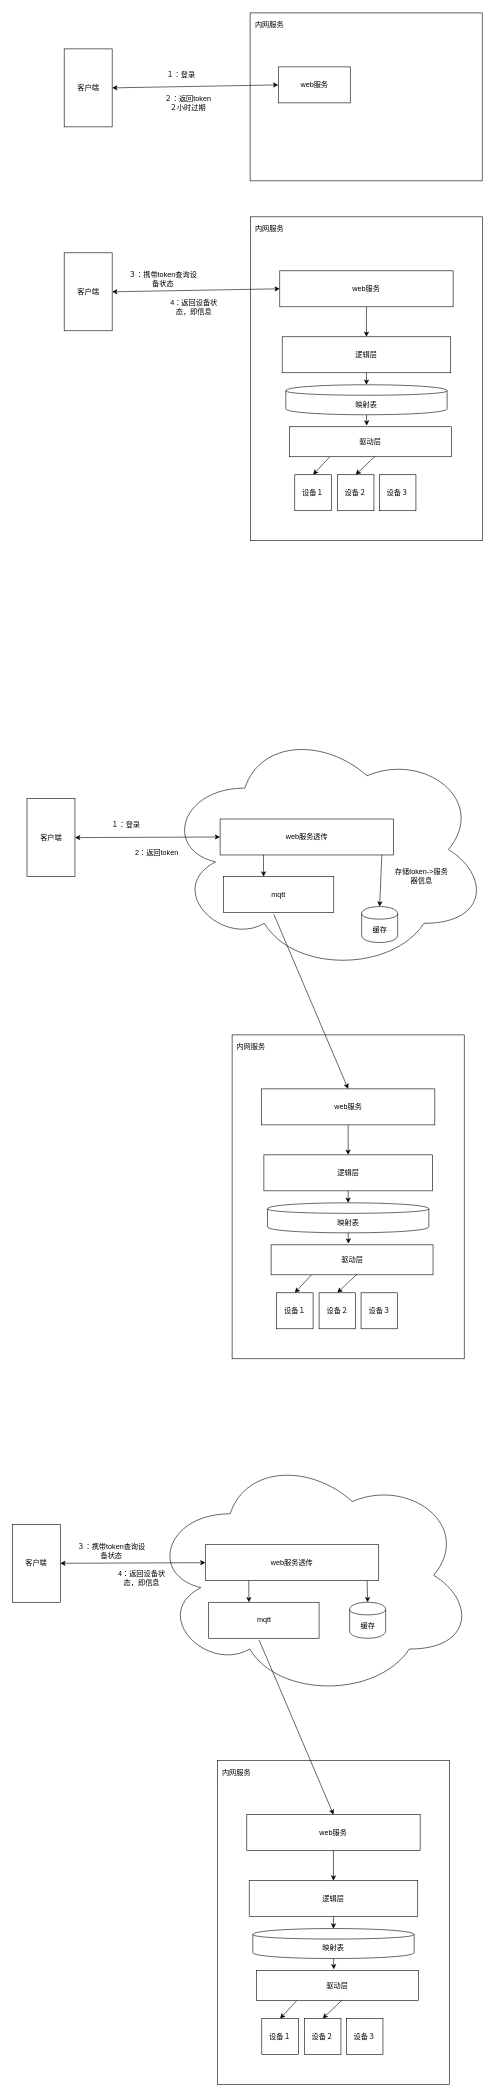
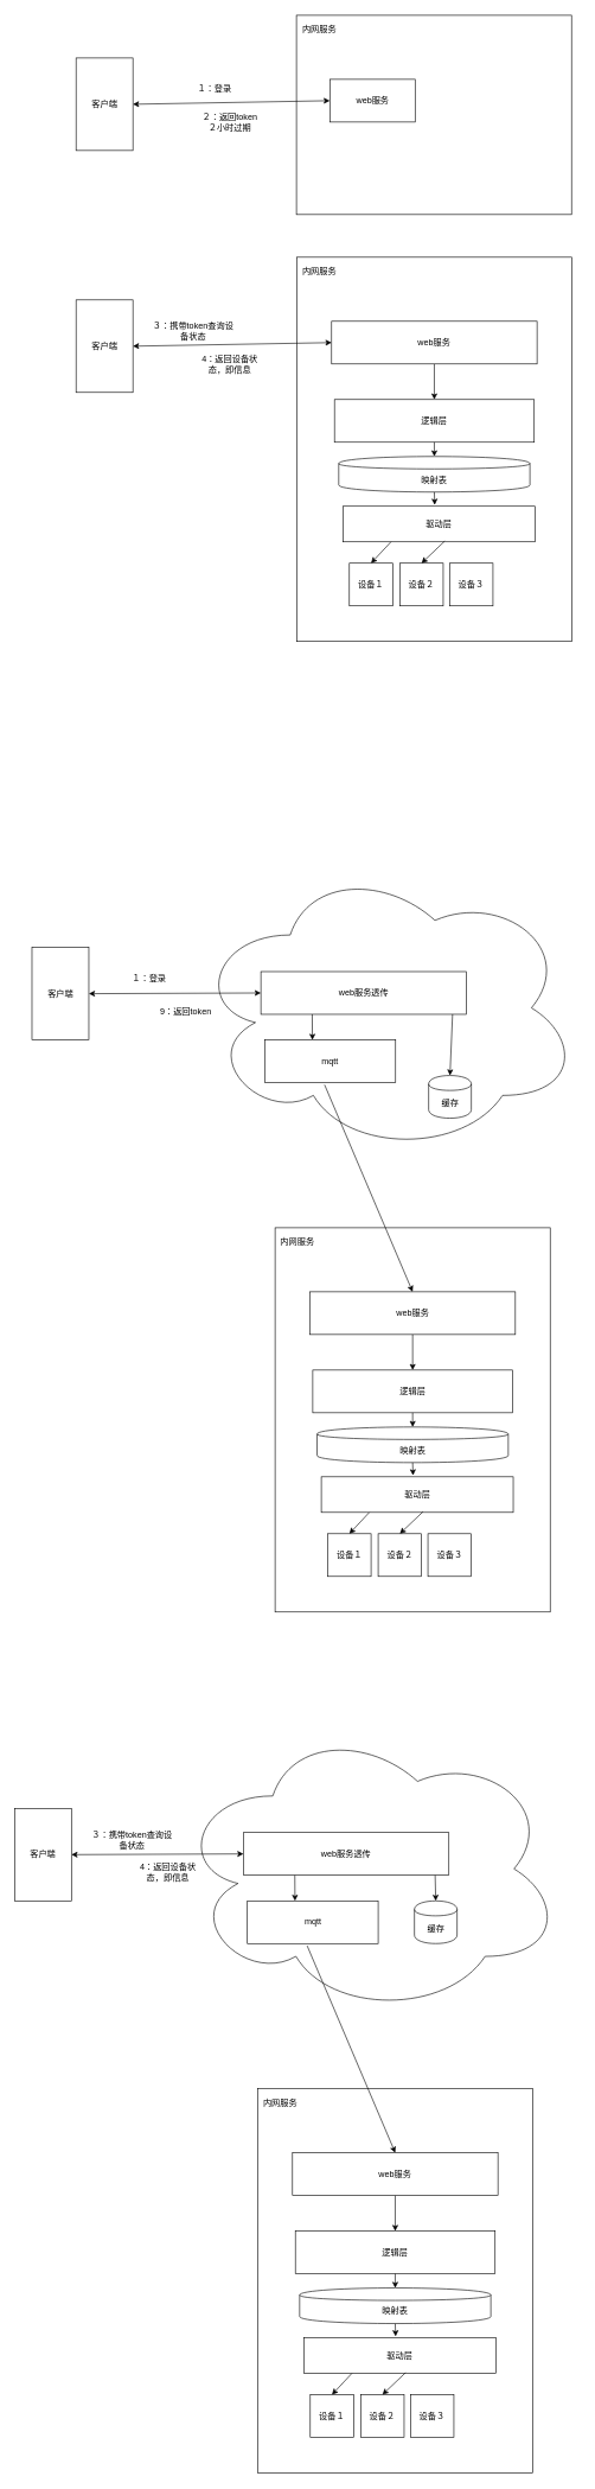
- <mxCell id="8" value="２：返回token２小时过期" style="text;html=1;strokeColor=none;fillColor=none;align=center;verticalAlign=middle;whiteSpace=wrap;rounded=0;" vertex="1" parent="1"><mxGeometry x="268.5" y="160" width="88" height="20" as="geometry" /></mxCell>
+ <mxCell id="8" value="２：返回token２小时过期" style="text;html=1;strokeColor=none;fillColor=none;align=center;verticalAlign=middle;whiteSpace=wrap;rounded=0;" vertex="1" parent="1"><mxGeometry x="278.5" y="160" width="88" height="20" as="geometry" /></mxCell>
- <mxCell id="46" value="2：返回token" style="text;html=1;strokeColor=none;fillColor=none;align=center;verticalAlign=middle;whiteSpace=wrap;rounded=0;" vertex="1" parent="1"><mxGeometry x="216.5" y="1410" width="88" height="20" as="geometry" /></mxCell>
+ <mxCell id="46" value="9：返回token" style="text;html=1;strokeColor=none;fillColor=none;align=center;verticalAlign=middle;whiteSpace=wrap;rounded=0;" vertex="1" parent="1"><mxGeometry x="216.5" y="1410" width="88" height="20" as="geometry" /></mxCell>
- <mxCell id="77" value="存储token-&amp;gt;服务器信息" style="text;html=1;strokeColor=none;fillColor=none;align=center;verticalAlign=middle;whiteSpace=wrap;rounded=0;" vertex="1" parent="1"><mxGeometry x="653" y="1450" width="99" height="20" as="geometry" /></mxCell>
